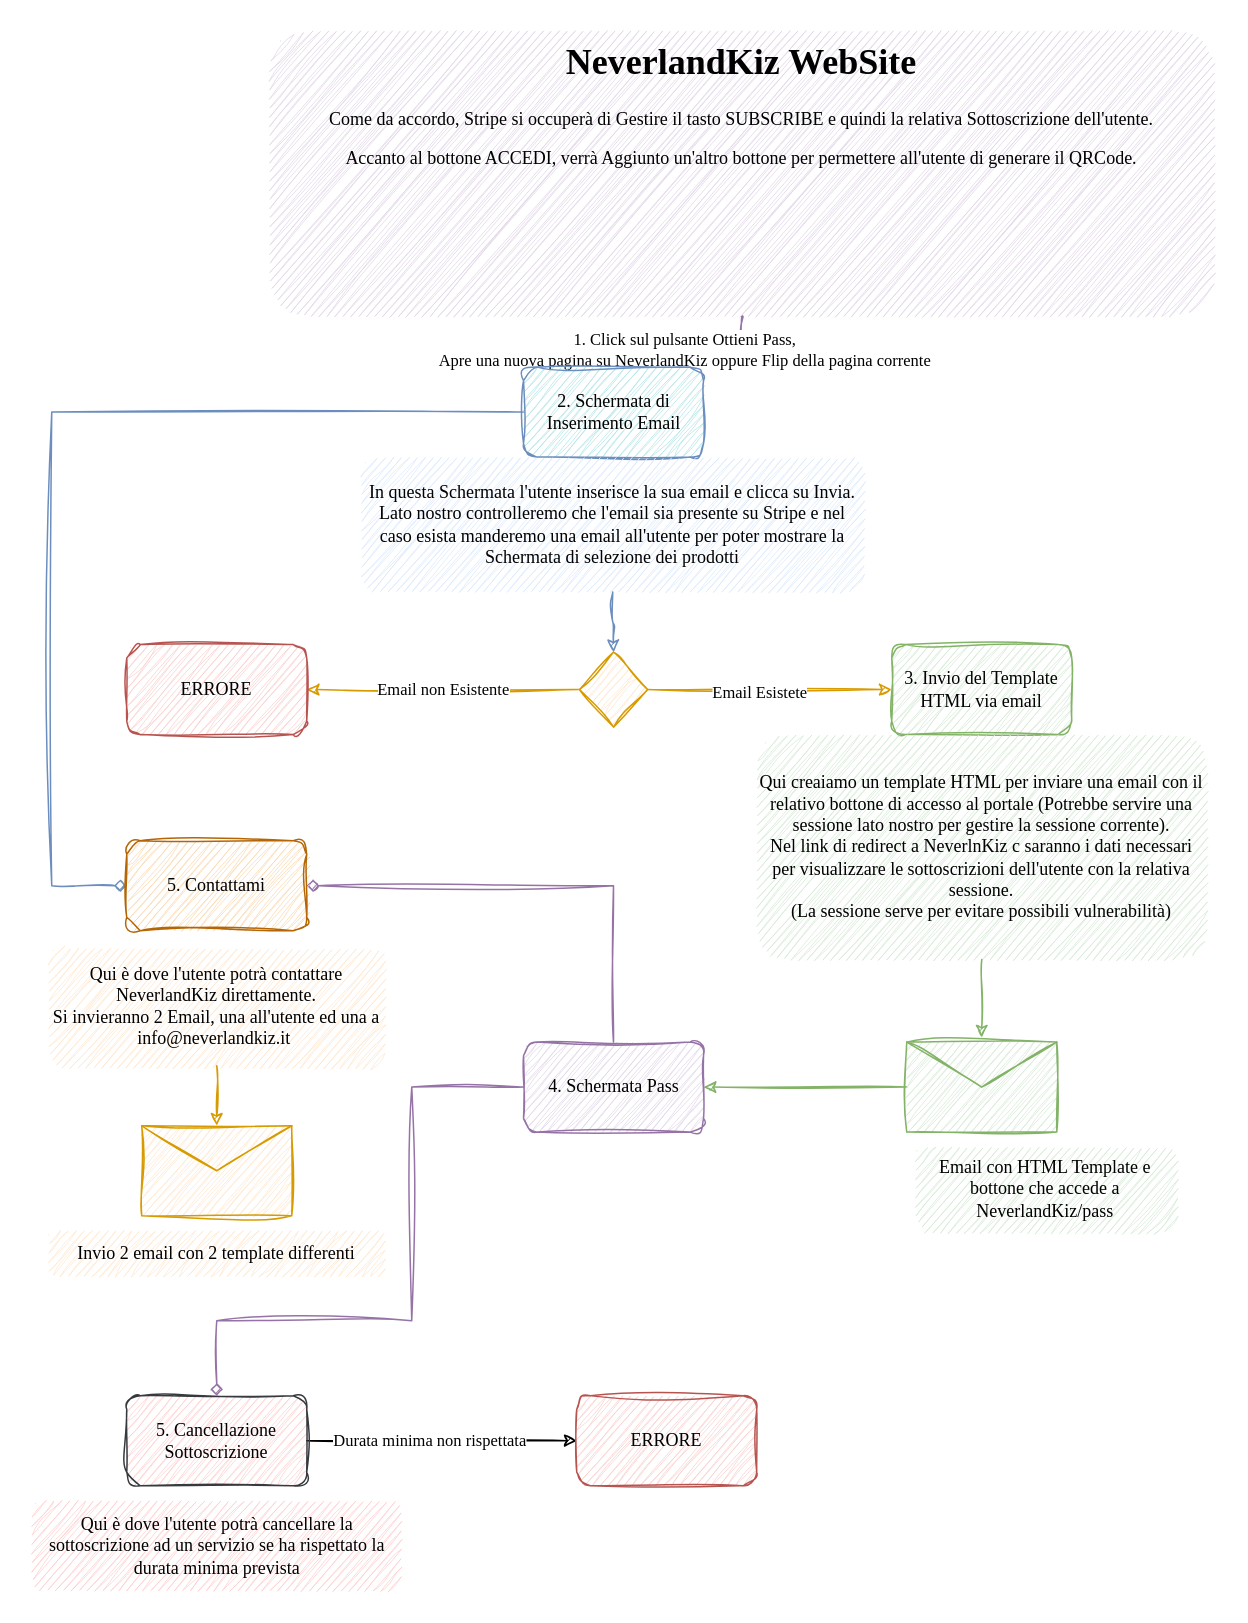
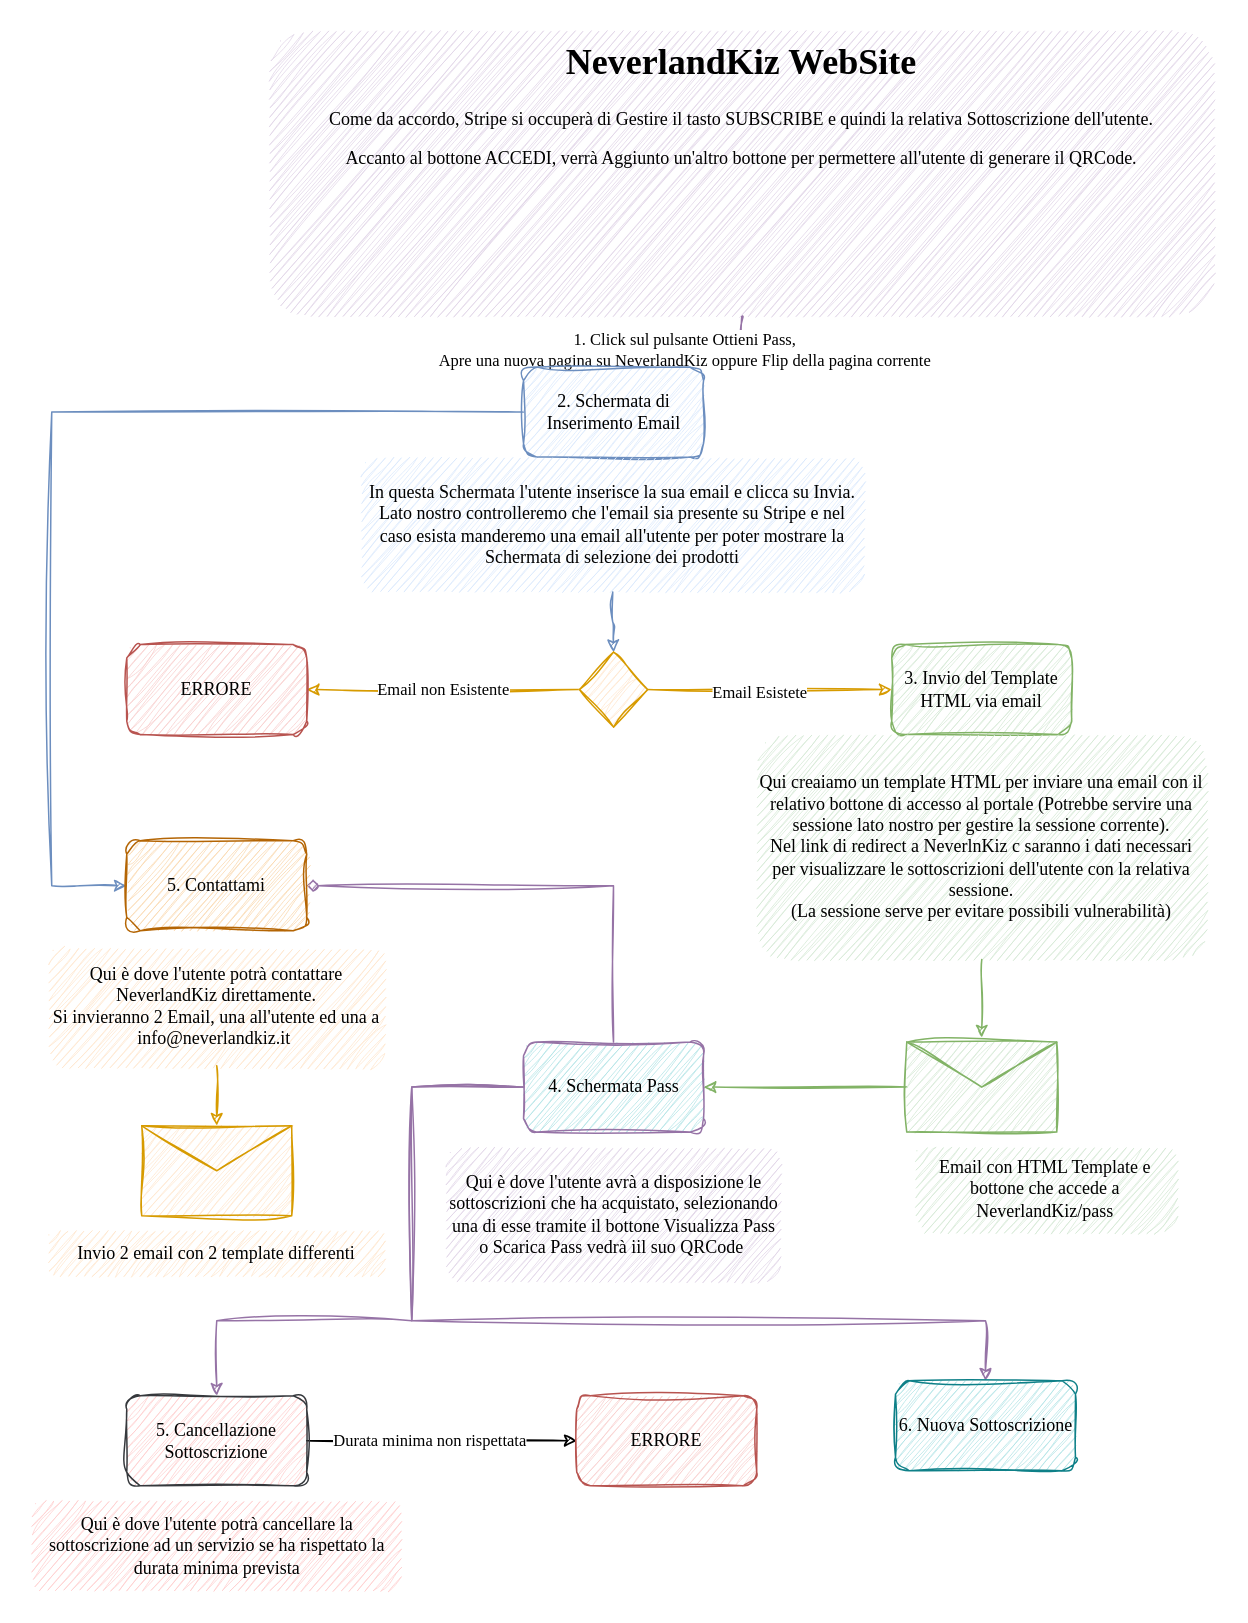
- <mxCell id="6" value="&lt;font face=&quot;Comic Sans MS&quot;&gt;2. Schermata di Inserimento Email&lt;/font&gt;" style="rounded=1;whiteSpace=wrap;html=1;sketch=1;hachureGap=4;jiggle=2;curveFitting=1;fontFamily=Architects Daughter;fontSource=https%3A%2F%2Ffonts.googleapis.com%2Fcss%3Ffamily%3DArchitects%2BDaughter;fillColor=#b0e3e6;strokeColor=#6c8ebf;" parent="1" vertex="1"><mxGeometry x="348.53" y="244.24" width="120" height="60" as="geometry" /></mxCell>
+ <mxCell id="6" value="&lt;font face=&quot;Comic Sans MS&quot;&gt;2. Schermata di Inserimento Email&lt;/font&gt;" style="rounded=1;whiteSpace=wrap;html=1;sketch=1;hachureGap=4;jiggle=2;curveFitting=1;fontFamily=Architects Daughter;fontSource=https%3A%2F%2Ffonts.googleapis.com%2Fcss%3Ffamily%3DArchitects%2BDaughter;fillColor=#dae8fc;strokeColor=#6c8ebf;" parent="1" vertex="1"><mxGeometry x="348.53" y="244.24" width="120" height="60" as="geometry" /></mxCell>
- <mxCell id="5" style="edgeStyle=orthogonalEdgeStyle;rounded=0;sketch=1;hachureGap=4;jiggle=2;curveFitting=1;orthogonalLoop=1;jettySize=auto;html=1;entryX=0;entryY=0.5;entryDx=0;entryDy=0;fontFamily=Architects Daughter;fontSource=https%3A%2F%2Ffonts.googleapis.com%2Fcss%3Ffamily%3DArchitects%2BDaughter;fillColor=#dae8fc;strokeColor=#6c8ebf;endArrow=diamond;" edge="1" parent="1" source="6" target="30"><mxGeometry relative="1" as="geometry"><Array as="points"><mxPoint x="34" y="274" /><mxPoint x="34" y="590" /></Array></mxGeometry></mxCell>
+ <mxCell id="5" style="edgeStyle=orthogonalEdgeStyle;rounded=0;sketch=1;hachureGap=4;jiggle=2;curveFitting=1;orthogonalLoop=1;jettySize=auto;html=1;entryX=0;entryY=0.5;entryDx=0;entryDy=0;fontFamily=Architects Daughter;fontSource=https%3A%2F%2Ffonts.googleapis.com%2Fcss%3Ffamily%3DArchitects%2BDaughter;fillColor=#dae8fc;strokeColor=#6c8ebf;" edge="1" parent="1" source="6" target="30"><mxGeometry relative="1" as="geometry"><Array as="points"><mxPoint x="34" y="274" /><mxPoint x="34" y="590" /></Array></mxGeometry></mxCell>
- <mxCell id="24" value="&lt;font face=&quot;Comic Sans MS&quot;&gt;4. Schermata Pass&lt;/font&gt;" style="rounded=1;whiteSpace=wrap;html=1;sketch=1;hachureGap=4;jiggle=2;curveFitting=1;fontFamily=Architects Daughter;fontSource=https%3A%2F%2Ffonts.googleapis.com%2Fcss%3Ffamily%3DArchitects%2BDaughter;fillColor=#e1d5e7;strokeColor=#9673a6;" parent="1" vertex="1"><mxGeometry x="348.53" y="694.24" width="120" height="60" as="geometry" /></mxCell>
+ <mxCell id="24" value="&lt;font face=&quot;Comic Sans MS&quot;&gt;4. Schermata Pass&lt;/font&gt;" style="rounded=1;whiteSpace=wrap;html=1;sketch=1;hachureGap=4;jiggle=2;curveFitting=1;fontFamily=Architects Daughter;fontSource=https%3A%2F%2Ffonts.googleapis.com%2Fcss%3Ffamily%3DArchitects%2BDaughter;fillColor=#b0e3e6;strokeColor=#9673a6;" parent="1" vertex="1"><mxGeometry x="348.53" y="694.24" width="120" height="60" as="geometry" /></mxCell>
+ <mxCell id="25" value="&lt;font face=&quot;Comic Sans MS&quot;&gt;Qui è dove l'utente avrà a disposizione le sottoscrizioni che ha acquistato, selezionando una di esse tramite il bottone Visualizza Pass o Scarica Pass vedrà iil suo QRCode&amp;nbsp;&lt;/font&gt;" style="text;html=1;align=center;verticalAlign=middle;whiteSpace=wrap;rounded=1;fontFamily=Architects Daughter;fontSource=https%3A%2F%2Ffonts.googleapis.com%2Fcss%3Ffamily%3DArchitects%2BDaughter;fillColor=#e1d5e7;strokeColor=none;sketch=1;curveFitting=1;jiggle=2;" parent="1" vertex="1"><mxGeometry x="296.53" y="764.24" width="224" height="90" as="geometry" /></mxCell>
+ <mxCell id="22" style="edgeStyle=orthogonalEdgeStyle;rounded=0;sketch=1;hachureGap=4;jiggle=2;curveFitting=1;orthogonalLoop=1;jettySize=auto;html=1;entryX=0.5;entryY=0;entryDx=0;entryDy=0;fontFamily=Architects Daughter;fontSource=https%3A%2F%2Ffonts.googleapis.com%2Fcss%3Ffamily%3DArchitects%2BDaughter;fillColor=#e1d5e7;strokeColor=#9673a6;" edge="1" parent="1" source="24" target="29"><mxGeometry relative="1" as="geometry"><Array as="points"><mxPoint x="274" y="724" /><mxPoint x="274" y="880" /><mxPoint x="657" y="880" /></Array></mxGeometry></mxCell>
- <mxCell id="23" style="edgeStyle=orthogonalEdgeStyle;rounded=0;sketch=1;hachureGap=4;jiggle=2;curveFitting=1;orthogonalLoop=1;jettySize=auto;html=1;entryX=0.5;entryY=0;entryDx=0;entryDy=0;fontFamily=Architects Daughter;fontSource=https%3A%2F%2Ffonts.googleapis.com%2Fcss%3Ffamily%3DArchitects%2BDaughter;fillColor=#e1d5e7;strokeColor=#9673a6;endArrow=diamond;" edge="1" parent="1" source="24" target="28"><mxGeometry relative="1" as="geometry"><Array as="points"><mxPoint x="274" y="724" /><mxPoint x="274" y="880" /><mxPoint x="144" y="880" /></Array></mxGeometry></mxCell>
+ <mxCell id="23" style="edgeStyle=orthogonalEdgeStyle;rounded=0;sketch=1;hachureGap=4;jiggle=2;curveFitting=1;orthogonalLoop=1;jettySize=auto;html=1;entryX=0.5;entryY=0;entryDx=0;entryDy=0;fontFamily=Architects Daughter;fontSource=https%3A%2F%2Ffonts.googleapis.com%2Fcss%3Ffamily%3DArchitects%2BDaughter;fillColor=#e1d5e7;strokeColor=#9673a6;" edge="1" parent="1" source="24" target="28"><mxGeometry relative="1" as="geometry"><Array as="points"><mxPoint x="274" y="724" /><mxPoint x="274" y="880" /><mxPoint x="144" y="880" /></Array></mxGeometry></mxCell>
+ <mxCell id="29" value="&lt;font face=&quot;Comic Sans MS&quot;&gt;6. Nuova Sottoscrizione&lt;/font&gt;" style="rounded=1;whiteSpace=wrap;html=1;sketch=1;hachureGap=4;jiggle=2;curveFitting=1;fontFamily=Architects Daughter;fontSource=https%3A%2F%2Ffonts.googleapis.com%2Fcss%3Ffamily%3DArchitects%2BDaughter;fillColor=#b0e3e6;strokeColor=#0e8088;labelBorderColor=none;" vertex="1" parent="1"><mxGeometry x="596.5" y="920" width="120" height="60" as="geometry" /></mxCell>
